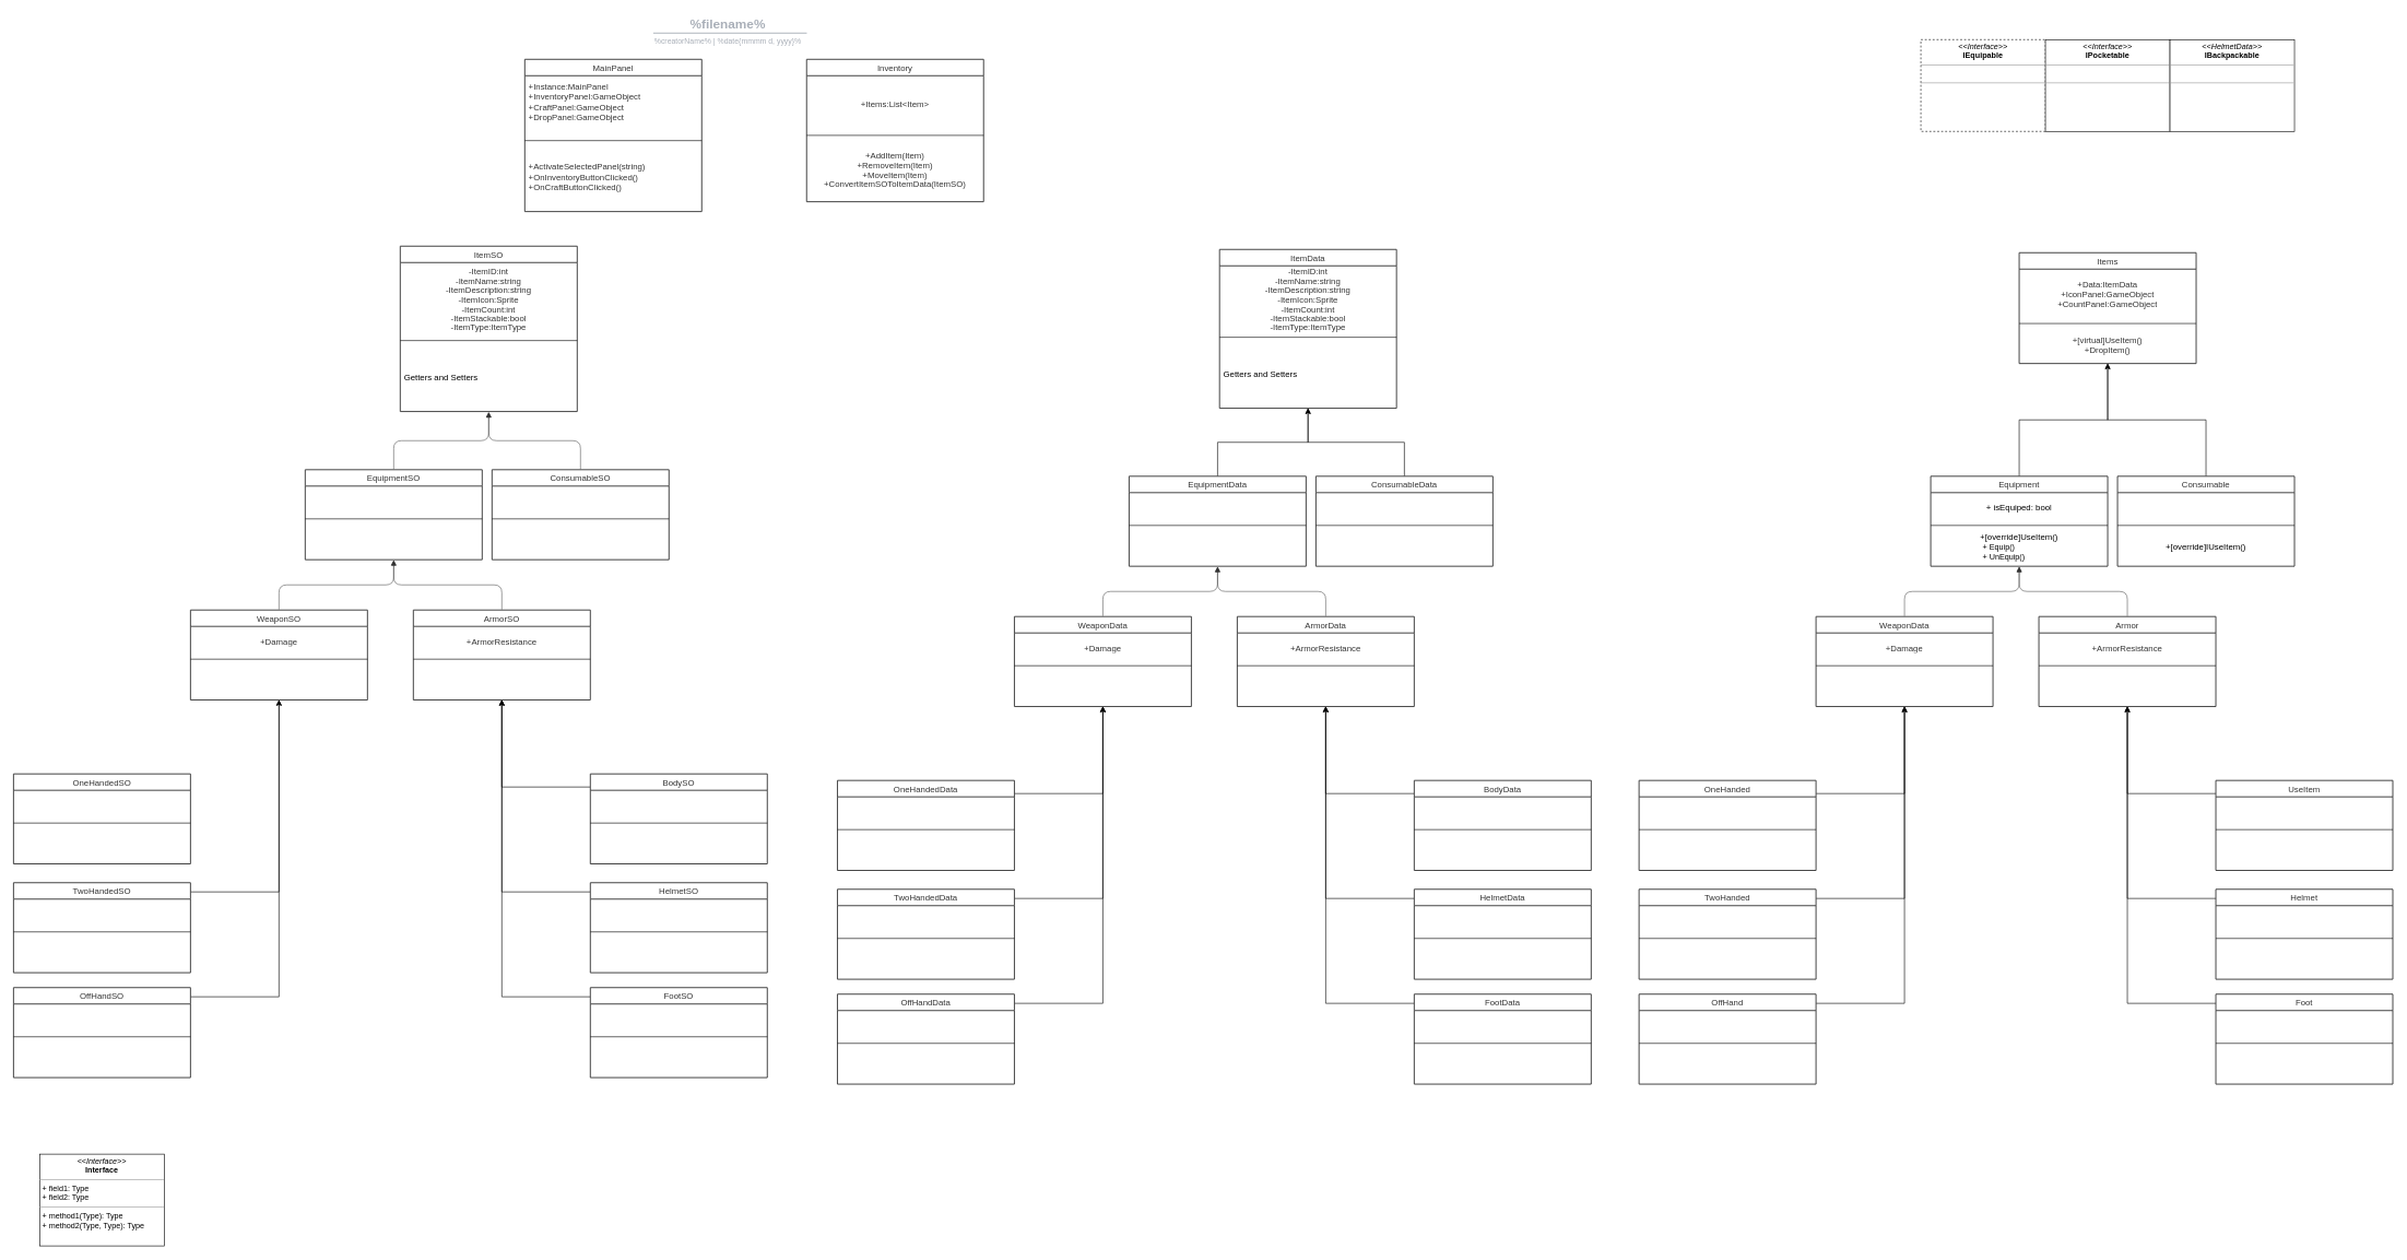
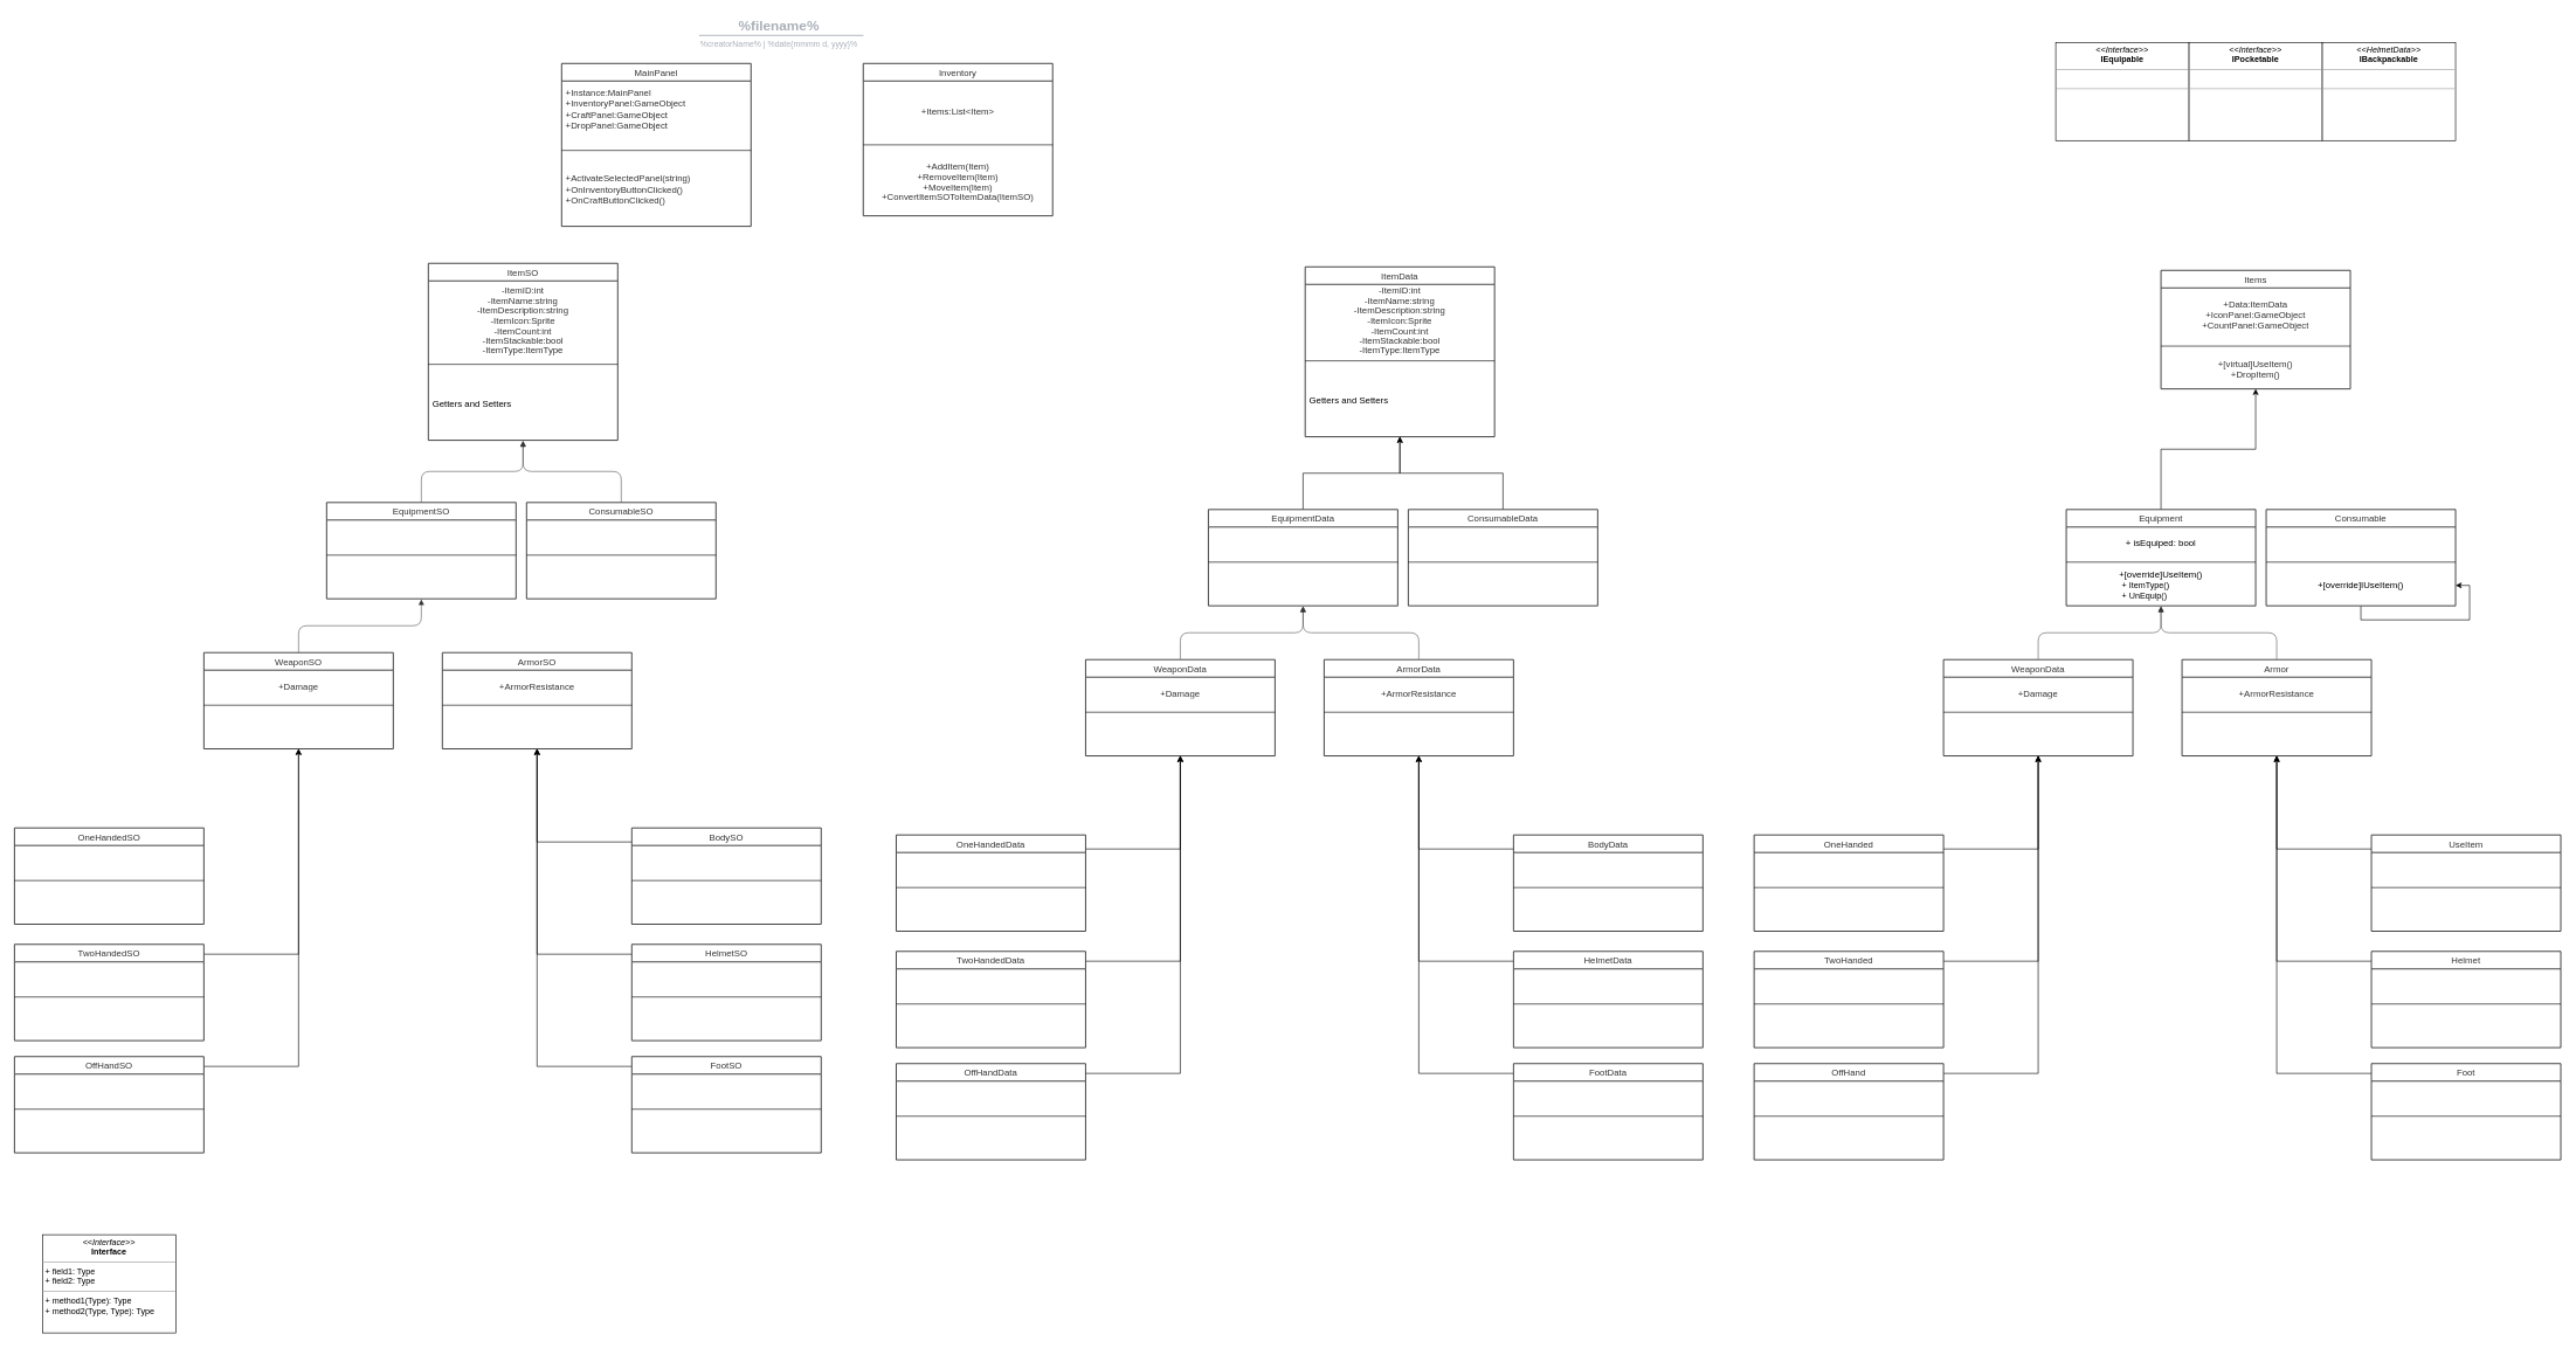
- <mxCell id="176" value="&lt;p style=&quot;margin:0px;margin-top:4px;text-align:center;&quot;&gt;&lt;i&gt;&amp;lt;&amp;lt;Interface&amp;gt;&amp;gt;&lt;/i&gt;&lt;br&gt;&lt;b&gt;IEquipable&lt;/b&gt;&lt;/p&gt;&lt;hr size=&quot;1&quot;&gt;&lt;p style=&quot;margin:0px;margin-left:4px;&quot;&gt;&lt;br&gt;&lt;/p&gt;&lt;hr size=&quot;1&quot;&gt;&lt;p style=&quot;margin:0px;margin-left:4px;&quot;&gt;&lt;br&gt;&lt;/p&gt;" style="verticalAlign=top;align=left;overflow=fill;fontSize=12;fontFamily=Helvetica;html=1;whiteSpace=wrap;dashed=1;" vertex="1" parent="1"><mxGeometry x="2930" y="60" width="190" height="140" as="geometry" /></mxCell>
+ <mxCell id="176" value="&lt;p style=&quot;margin:0px;margin-top:4px;text-align:center;&quot;&gt;&lt;i&gt;&amp;lt;&amp;lt;Interface&amp;gt;&amp;gt;&lt;/i&gt;&lt;br&gt;&lt;b&gt;IEquipable&lt;/b&gt;&lt;/p&gt;&lt;hr size=&quot;1&quot;&gt;&lt;p style=&quot;margin:0px;margin-left:4px;&quot;&gt;&lt;br&gt;&lt;/p&gt;&lt;hr size=&quot;1&quot;&gt;&lt;p style=&quot;margin:0px;margin-left:4px;&quot;&gt;&lt;br&gt;&lt;/p&gt;" style="verticalAlign=top;align=left;overflow=fill;fontSize=12;fontFamily=Helvetica;html=1;whiteSpace=wrap;" vertex="1" parent="1"><mxGeometry x="2930" y="60" width="190" height="140" as="geometry" /></mxCell>
- <mxCell id="134" style="edgeStyle=orthogonalEdgeStyle;rounded=0;orthogonalLoop=1;jettySize=auto;html=1;" edge="1" parent="1" source="135" target="32"><mxGeometry relative="1" as="geometry" /></mxCell>
+ <mxCell id="134" style="edgeStyle=orthogonalEdgeStyle;rounded=0;orthogonalLoop=1;jettySize=auto;html=1;" edge="1" parent="1" source="135" target="138"><mxGeometry relative="1" as="geometry" /></mxCell>
- <mxCell id="133" value="+[override]UseItem()&lt;br&gt;&lt;p style=&quot;border-color: var(--border-color); font-size: 12px; text-align: left; margin: 0px 0px 0px 4px;&quot;&gt;+ Equip()&lt;br style=&quot;border-color: var(--border-color);&quot;&gt;&lt;/p&gt;&lt;p style=&quot;border-color: var(--border-color); font-size: 12px; text-align: left; margin: 0px 0px 0px 4px;&quot;&gt;+ UnEquip()&lt;/p&gt;" style="part=1;html=1;resizeHeight=0;strokeColor=none;fillColor=none;verticalAlign=middle;spacingLeft=4;spacingRight=4;overflow=hidden;rotatable=0;points=[[0,0.5],[1,0.5]];portConstraint=eastwest;swimlaneFillColor=#ffffff;strokeOpacity=100;fillOpacity=100;whiteSpace=wrap;fontSize=13;align=center;" vertex="1" parent="130"><mxGeometry y="79" width="270" height="58.25" as="geometry" /></mxCell>
+ <mxCell id="133" value="+[override]UseItem()&lt;br&gt;&lt;p style=&quot;border-color: var(--border-color); font-size: 12px; text-align: left; margin: 0px 0px 0px 4px;&quot;&gt;+ ItemType()&lt;br style=&quot;border-color: var(--border-color);&quot;&gt;&lt;/p&gt;&lt;p style=&quot;border-color: var(--border-color); font-size: 12px; text-align: left; margin: 0px 0px 0px 4px;&quot;&gt;+ UnEquip()&lt;/p&gt;" style="part=1;html=1;resizeHeight=0;strokeColor=none;fillColor=none;verticalAlign=middle;spacingLeft=4;spacingRight=4;overflow=hidden;rotatable=0;points=[[0,0.5],[1,0.5]];portConstraint=eastwest;swimlaneFillColor=#ffffff;strokeOpacity=100;fillOpacity=100;whiteSpace=wrap;fontSize=13;align=center;" vertex="1" parent="130"><mxGeometry y="79" width="270" height="58.25" as="geometry" /></mxCell>
- <mxCell id="45" value="" style="html=1;jettySize=18;whiteSpace=wrap;fontSize=13;strokeColor=#333333;strokeOpacity=100;strokeWidth=0.8;rounded=1;arcSize=24;edgeStyle=orthogonalEdgeStyle;startArrow=none;endArrow=block;endFill=1;exitX=0.5;exitY=-0.006;exitPerimeter=0;entryX=0.5;entryY=1.006;entryPerimeter=0;lucidId=sINYuc1XTfRv;" edge="1" parent="1" source="41" target="18"><mxGeometry width="100" height="100" relative="1" as="geometry"><Array as="points" /></mxGeometry></mxCell>
